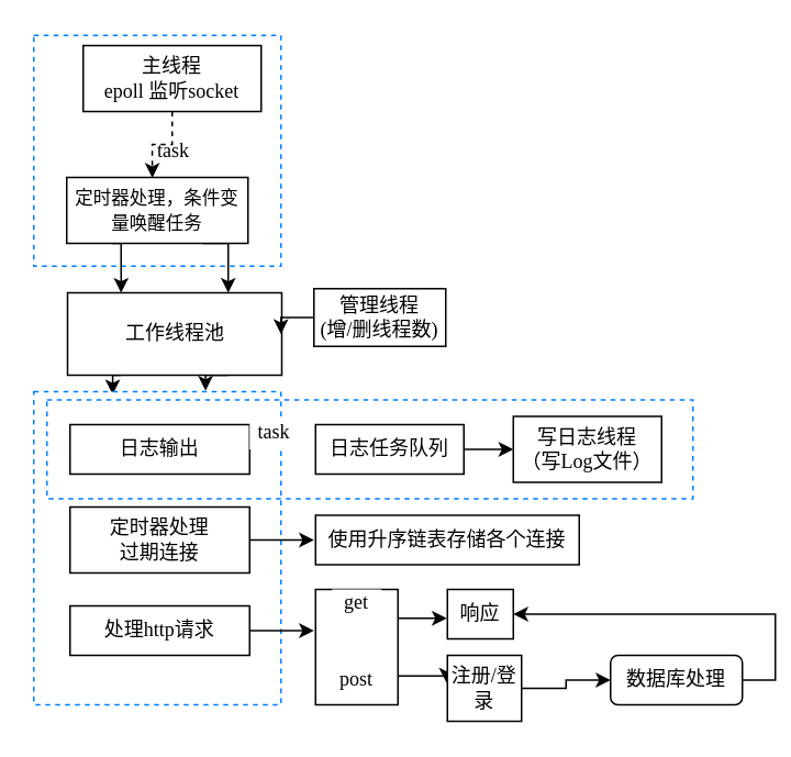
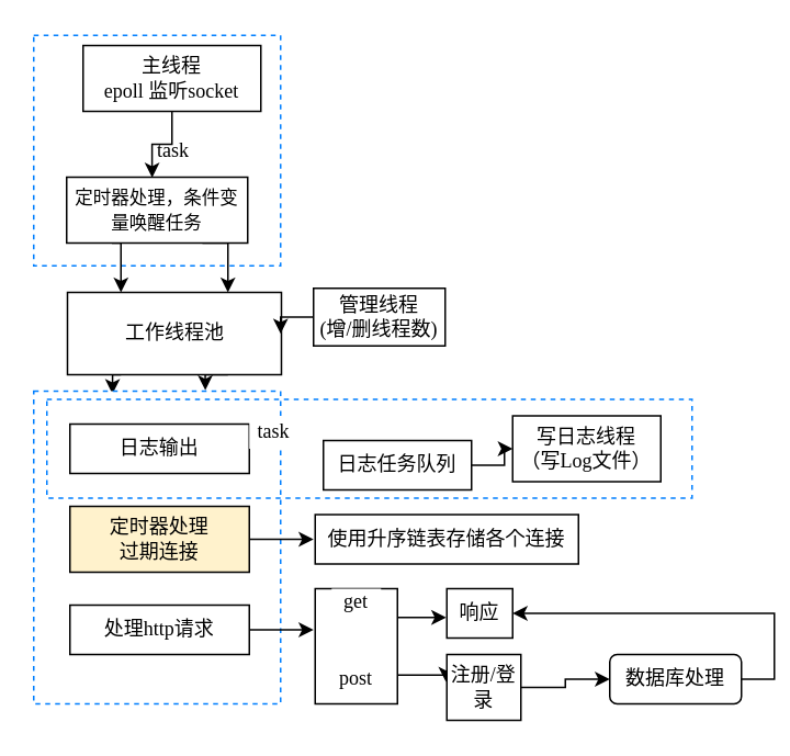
- <mxCell id="7" style="edgeStyle=orthogonalEdgeStyle;rounded=0;orthogonalLoop=1;jettySize=auto;html=1;exitX=0.5;exitY=1;exitDx=0;exitDy=0;entryX=0.472;entryY=0.007;entryDx=0;entryDy=0;entryPerimeter=0;fontFamily=Times New Roman;dashed=1;" edge="1" parent="1" source="8" target="11"><mxGeometry relative="1" as="geometry" /></mxCell>
+ <mxCell id="7" style="edgeStyle=orthogonalEdgeStyle;rounded=0;orthogonalLoop=1;jettySize=auto;html=1;exitX=0.5;exitY=1;exitDx=0;exitDy=0;entryX=0.472;entryY=0.007;entryDx=0;entryDy=0;entryPerimeter=0;fontFamily=Times New Roman;" edge="1" parent="1" source="8" target="11"><mxGeometry relative="1" as="geometry" /></mxCell>
- <mxCell id="24" value="日志任务队列" style="rounded=0;whiteSpace=wrap;html=1;strokeColor=#000000;fontFamily=Times New Roman;" vertex="1" parent="1"><mxGeometry x="191" y="257" width="90" height="30" as="geometry" /></mxCell>
+ <mxCell id="24" value="日志任务队列" style="rounded=0;whiteSpace=wrap;html=1;strokeColor=#000000;fontFamily=Times New Roman;" vertex="1" parent="1"><mxGeometry x="196" y="267" width="90" height="30" as="geometry" /></mxCell>
- <mxCell id="20" value="定时器处理&lt;br&gt;过期连接" style="rounded=0;whiteSpace=wrap;html=1;strokeColor=#000000;fontFamily=Times New Roman;" vertex="1" parent="1"><mxGeometry x="42" y="307" width="109" height="40" as="geometry" /></mxCell>
+ <mxCell id="20" value="定时器处理&lt;br&gt;过期连接" style="rounded=0;whiteSpace=wrap;html=1;strokeColor=#000000;fontFamily=Times New Roman;fillColor=#fff2cc;" vertex="1" parent="1"><mxGeometry x="42" y="307" width="109" height="40" as="geometry" /></mxCell>
